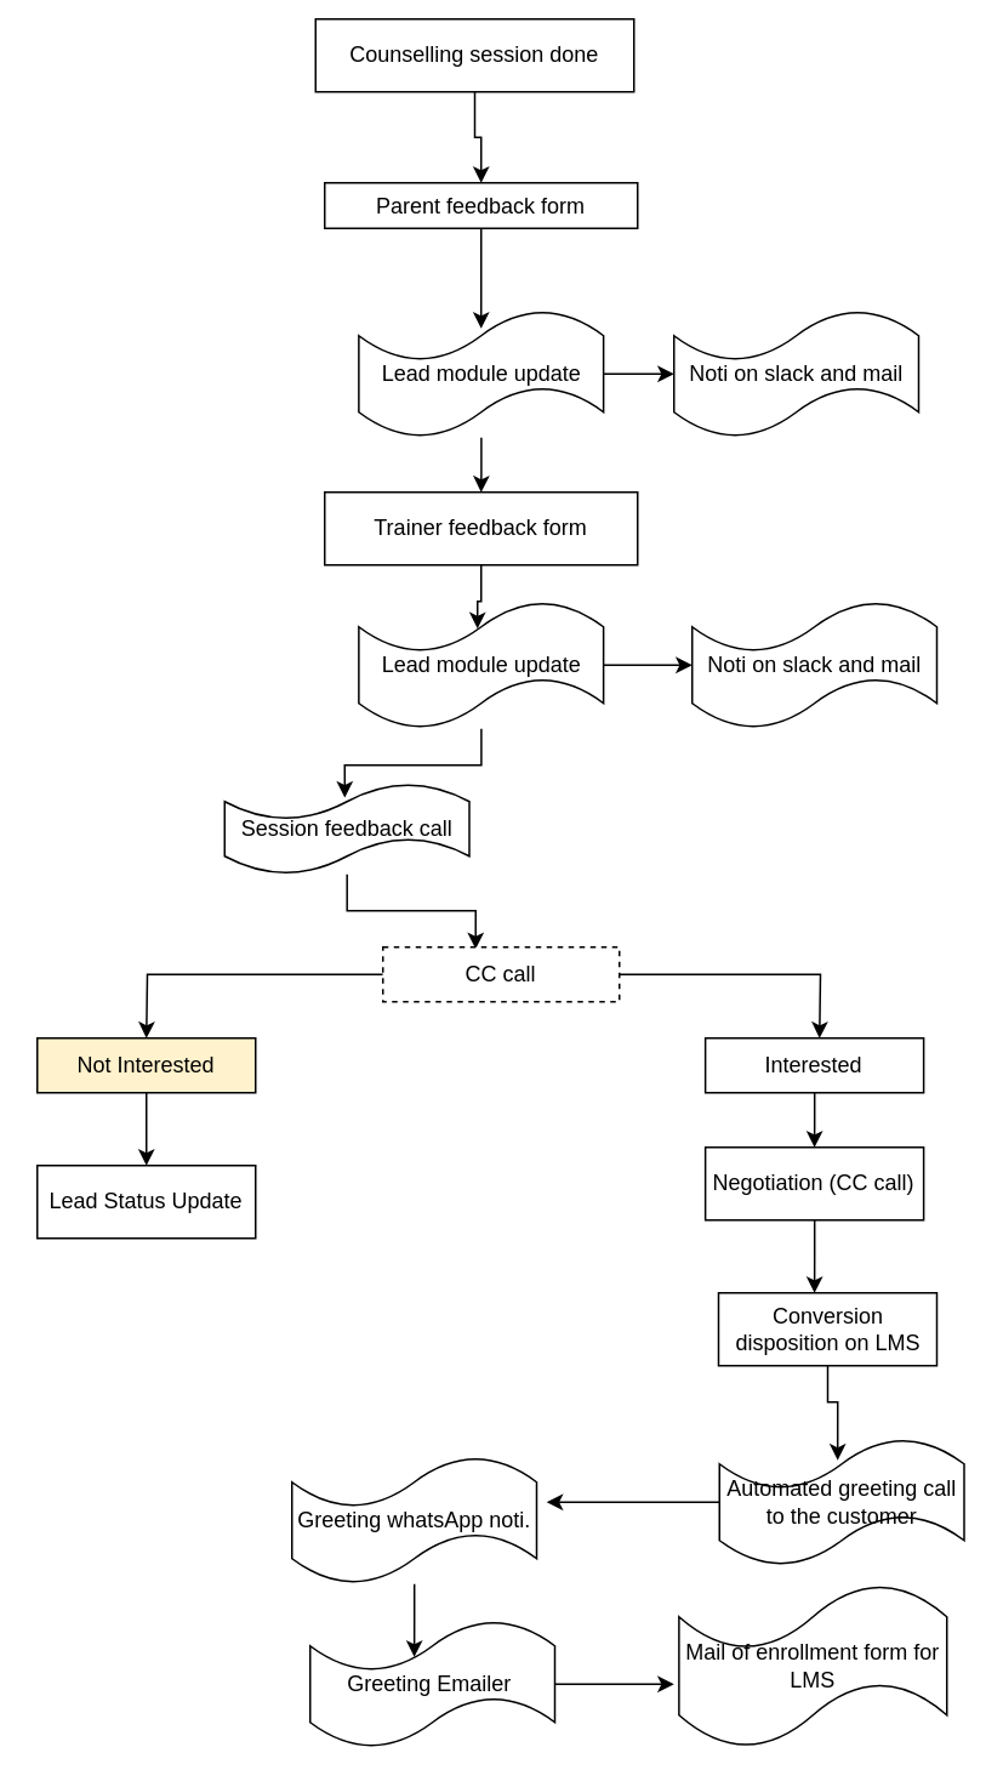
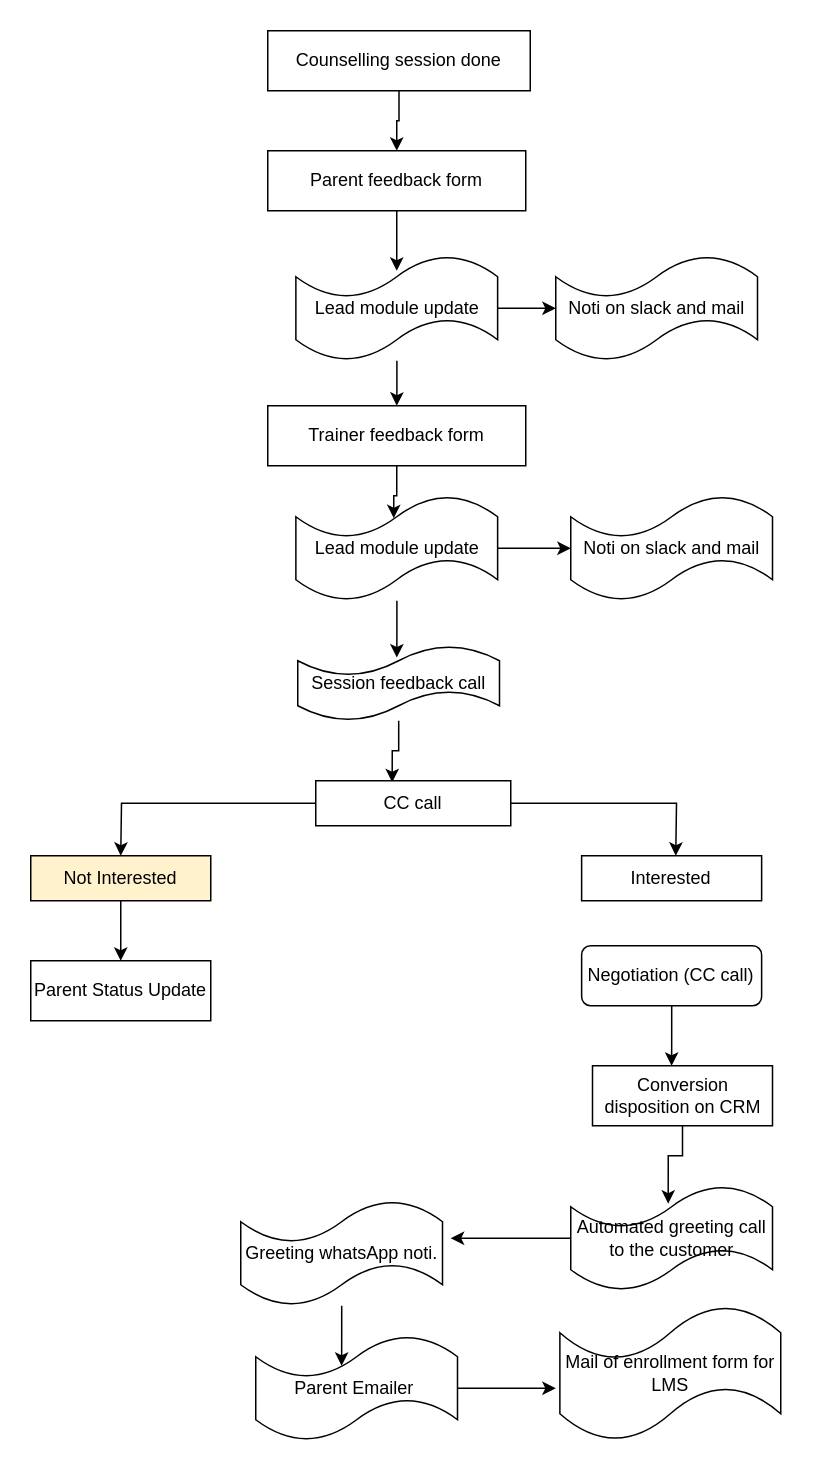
- <mxCell id="3" value="Counselling session done" style="rounded=0;whiteSpace=wrap;html=1;" vertex="1" parent="1"><mxGeometry x="173" y="10" width="175" height="40" as="geometry" /></mxCell>
+ <mxCell id="3" value="Counselling session done" style="rounded=0;whiteSpace=wrap;html=1;" vertex="1" parent="1"><mxGeometry x="178" y="20" width="175" height="40" as="geometry" /></mxCell>
- <mxCell id="8" value="Parent feedback form" style="rounded=0;whiteSpace=wrap;html=1;" vertex="1" parent="1"><mxGeometry x="178" y="100" width="172" height="25" as="geometry" /></mxCell>
+ <mxCell id="8" value="Parent feedback form" style="rounded=0;whiteSpace=wrap;html=1;" vertex="1" parent="1"><mxGeometry x="178" y="100" width="172" height="40" as="geometry" /></mxCell>
- <mxCell id="17" value="Session feedback call" style="shape=tape;whiteSpace=wrap;html=1;" vertex="1" parent="1"><mxGeometry x="123" y="430" width="134.5" height="50" as="geometry" /></mxCell>
+ <mxCell id="17" value="Session feedback call" style="shape=tape;whiteSpace=wrap;html=1;" vertex="1" parent="1"><mxGeometry x="198" y="430" width="134.5" height="50" as="geometry" /></mxCell>
- <mxCell id="20" value="CC call" style="rounded=0;whiteSpace=wrap;html=1;dashed=1;" vertex="1" parent="1"><mxGeometry x="210" y="520" width="130" height="30" as="geometry" /></mxCell>
+ <mxCell id="20" value="CC call" style="rounded=0;whiteSpace=wrap;html=1;" vertex="1" parent="1"><mxGeometry x="210" y="520" width="130" height="30" as="geometry" /></mxCell>
- <mxCell id="23" style="edgeStyle=orthogonalEdgeStyle;rounded=0;orthogonalLoop=1;jettySize=auto;html=1;entryX=0.5;entryY=0;entryDx=0;entryDy=0;" edge="1" parent="1" source="24" target="27"><mxGeometry relative="1" as="geometry" /></mxCell>
- <mxCell id="27" value="Negotiation (CC call)" style="rounded=0;whiteSpace=wrap;html=1;" vertex="1" parent="1"><mxGeometry x="387.25" y="630" width="120" height="40" as="geometry" /></mxCell>
+ <mxCell id="27" value="Negotiation (CC call)" style="whiteSpace=wrap;html=1;rounded=1;" vertex="1" parent="1"><mxGeometry x="387.25" y="630" width="120" height="40" as="geometry" /></mxCell>
- <mxCell id="25" value="Lead Status Update" style="rounded=0;whiteSpace=wrap;html=1;" vertex="1" parent="1"><mxGeometry x="20" y="640" width="120" height="40" as="geometry" /></mxCell>
+ <mxCell id="25" value="Parent Status Update" style="rounded=0;whiteSpace=wrap;html=1;" vertex="1" parent="1"><mxGeometry x="20" y="640" width="120" height="40" as="geometry" /></mxCell>
- <mxCell id="31" value="Conversion disposition on LMS" style="rounded=0;whiteSpace=wrap;html=1;" vertex="1" parent="1"><mxGeometry x="394.5" y="710" width="120" height="40" as="geometry" /></mxCell>
+ <mxCell id="31" value="Conversion disposition on CRM" style="rounded=0;whiteSpace=wrap;html=1;" vertex="1" parent="1"><mxGeometry x="394.5" y="710" width="120" height="40" as="geometry" /></mxCell>
- <mxCell id="29" value="Automated greeting call to the customer" style="shape=tape;whiteSpace=wrap;html=1;" vertex="1" parent="1"><mxGeometry x="395" y="790" width="134.5" height="70" as="geometry" /></mxCell>
+ <mxCell id="29" value="Automated greeting call to the customer" style="shape=tape;whiteSpace=wrap;html=1;" vertex="1" parent="1"><mxGeometry x="380" y="790" width="134.5" height="70" as="geometry" /></mxCell>
- <mxCell id="35" value="Greeting Emailer&amp;nbsp;" style="shape=tape;whiteSpace=wrap;html=1;" vertex="1" parent="1"><mxGeometry x="170" y="890" width="134.5" height="70" as="geometry" /></mxCell>
+ <mxCell id="35" value="Parent Emailer&amp;nbsp;" style="shape=tape;whiteSpace=wrap;html=1;" vertex="1" parent="1"><mxGeometry x="170" y="890" width="134.5" height="70" as="geometry" /></mxCell>
